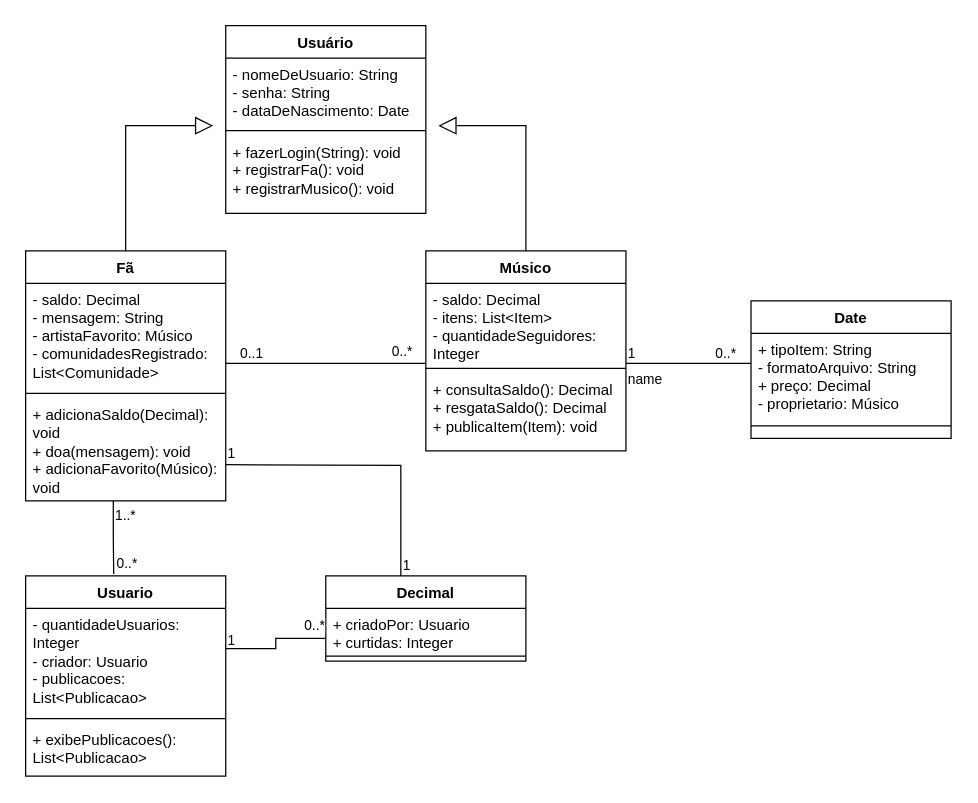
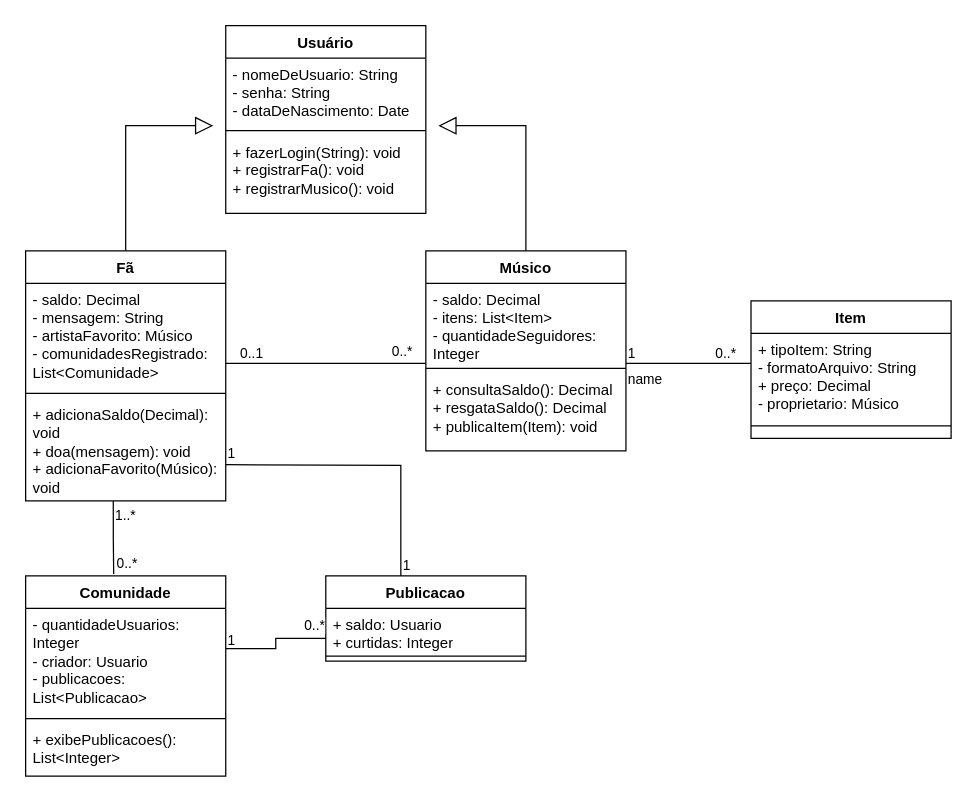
- <mxCell id="14" value="Date" style="swimlane;fontStyle=1;align=center;verticalAlign=top;childLayout=stackLayout;horizontal=1;startSize=26;horizontalStack=0;resizeParent=1;resizeParentMax=0;resizeLast=0;collapsible=1;marginBottom=0;whiteSpace=wrap;html=1;" vertex="1" parent="1"><mxGeometry x="600" y="240" width="160" height="110" as="geometry" /></mxCell>
+ <mxCell id="14" value="Item" style="swimlane;fontStyle=1;align=center;verticalAlign=top;childLayout=stackLayout;horizontal=1;startSize=26;horizontalStack=0;resizeParent=1;resizeParentMax=0;resizeLast=0;collapsible=1;marginBottom=0;whiteSpace=wrap;html=1;" vertex="1" parent="1"><mxGeometry x="600" y="240" width="160" height="110" as="geometry" /></mxCell>
- <mxCell id="17" value="Usuario" style="swimlane;fontStyle=1;align=center;verticalAlign=top;childLayout=stackLayout;horizontal=1;startSize=26;horizontalStack=0;resizeParent=1;resizeParentMax=0;resizeLast=0;collapsible=1;marginBottom=0;whiteSpace=wrap;html=1;" vertex="1" parent="1"><mxGeometry x="20" y="460" width="160" height="160" as="geometry" /></mxCell>
+ <mxCell id="17" value="Comunidade" style="swimlane;fontStyle=1;align=center;verticalAlign=top;childLayout=stackLayout;horizontal=1;startSize=26;horizontalStack=0;resizeParent=1;resizeParentMax=0;resizeLast=0;collapsible=1;marginBottom=0;whiteSpace=wrap;html=1;" vertex="1" parent="1"><mxGeometry x="20" y="460" width="160" height="160" as="geometry" /></mxCell>
- <mxCell id="21" value="Decimal" style="swimlane;fontStyle=1;align=center;verticalAlign=top;childLayout=stackLayout;horizontal=1;startSize=26;horizontalStack=0;resizeParent=1;resizeParentMax=0;resizeLast=0;collapsible=1;marginBottom=0;whiteSpace=wrap;html=1;" vertex="1" parent="1"><mxGeometry x="260" y="460" width="160" height="68" as="geometry" /></mxCell>
+ <mxCell id="21" value="Publicacao" style="swimlane;fontStyle=1;align=center;verticalAlign=top;childLayout=stackLayout;horizontal=1;startSize=26;horizontalStack=0;resizeParent=1;resizeParentMax=0;resizeLast=0;collapsible=1;marginBottom=0;whiteSpace=wrap;html=1;" vertex="1" parent="1"><mxGeometry x="260" y="460" width="160" height="68" as="geometry" /></mxCell>
- <mxCell id="22" value="+ criadoPor: Usuario&lt;div&gt;+ curtidas: Integer&lt;/div&gt;" style="text;strokeColor=none;fillColor=none;align=left;verticalAlign=top;spacingLeft=4;spacingRight=4;overflow=hidden;rotatable=0;points=[[0,0.5],[1,0.5]];portConstraint=eastwest;whiteSpace=wrap;html=1;" vertex="1" parent="21"><mxGeometry y="26" width="160" height="34" as="geometry" /></mxCell>
+ <mxCell id="22" value="+ saldo: Usuario&lt;div&gt;+ curtidas: Integer&lt;/div&gt;" style="text;strokeColor=none;fillColor=none;align=left;verticalAlign=top;spacingLeft=4;spacingRight=4;overflow=hidden;rotatable=0;points=[[0,0.5],[1,0.5]];portConstraint=eastwest;whiteSpace=wrap;html=1;" vertex="1" parent="21"><mxGeometry y="26" width="160" height="34" as="geometry" /></mxCell>
- <mxCell id="20" value="+ exibePublicacoes(): List&amp;lt;Publicacao&amp;gt;" style="text;strokeColor=none;fillColor=none;align=left;verticalAlign=top;spacingLeft=4;spacingRight=4;overflow=hidden;rotatable=0;points=[[0,0.5],[1,0.5]];portConstraint=eastwest;whiteSpace=wrap;html=1;" vertex="1" parent="17"><mxGeometry y="118" width="160" height="42" as="geometry" /></mxCell>
+ <mxCell id="20" value="+ exibePublicacoes(): List&amp;lt;Integer&amp;gt;" style="text;strokeColor=none;fillColor=none;align=left;verticalAlign=top;spacingLeft=4;spacingRight=4;overflow=hidden;rotatable=0;points=[[0,0.5],[1,0.5]];portConstraint=eastwest;whiteSpace=wrap;html=1;" vertex="1" parent="17"><mxGeometry y="118" width="160" height="42" as="geometry" /></mxCell>
